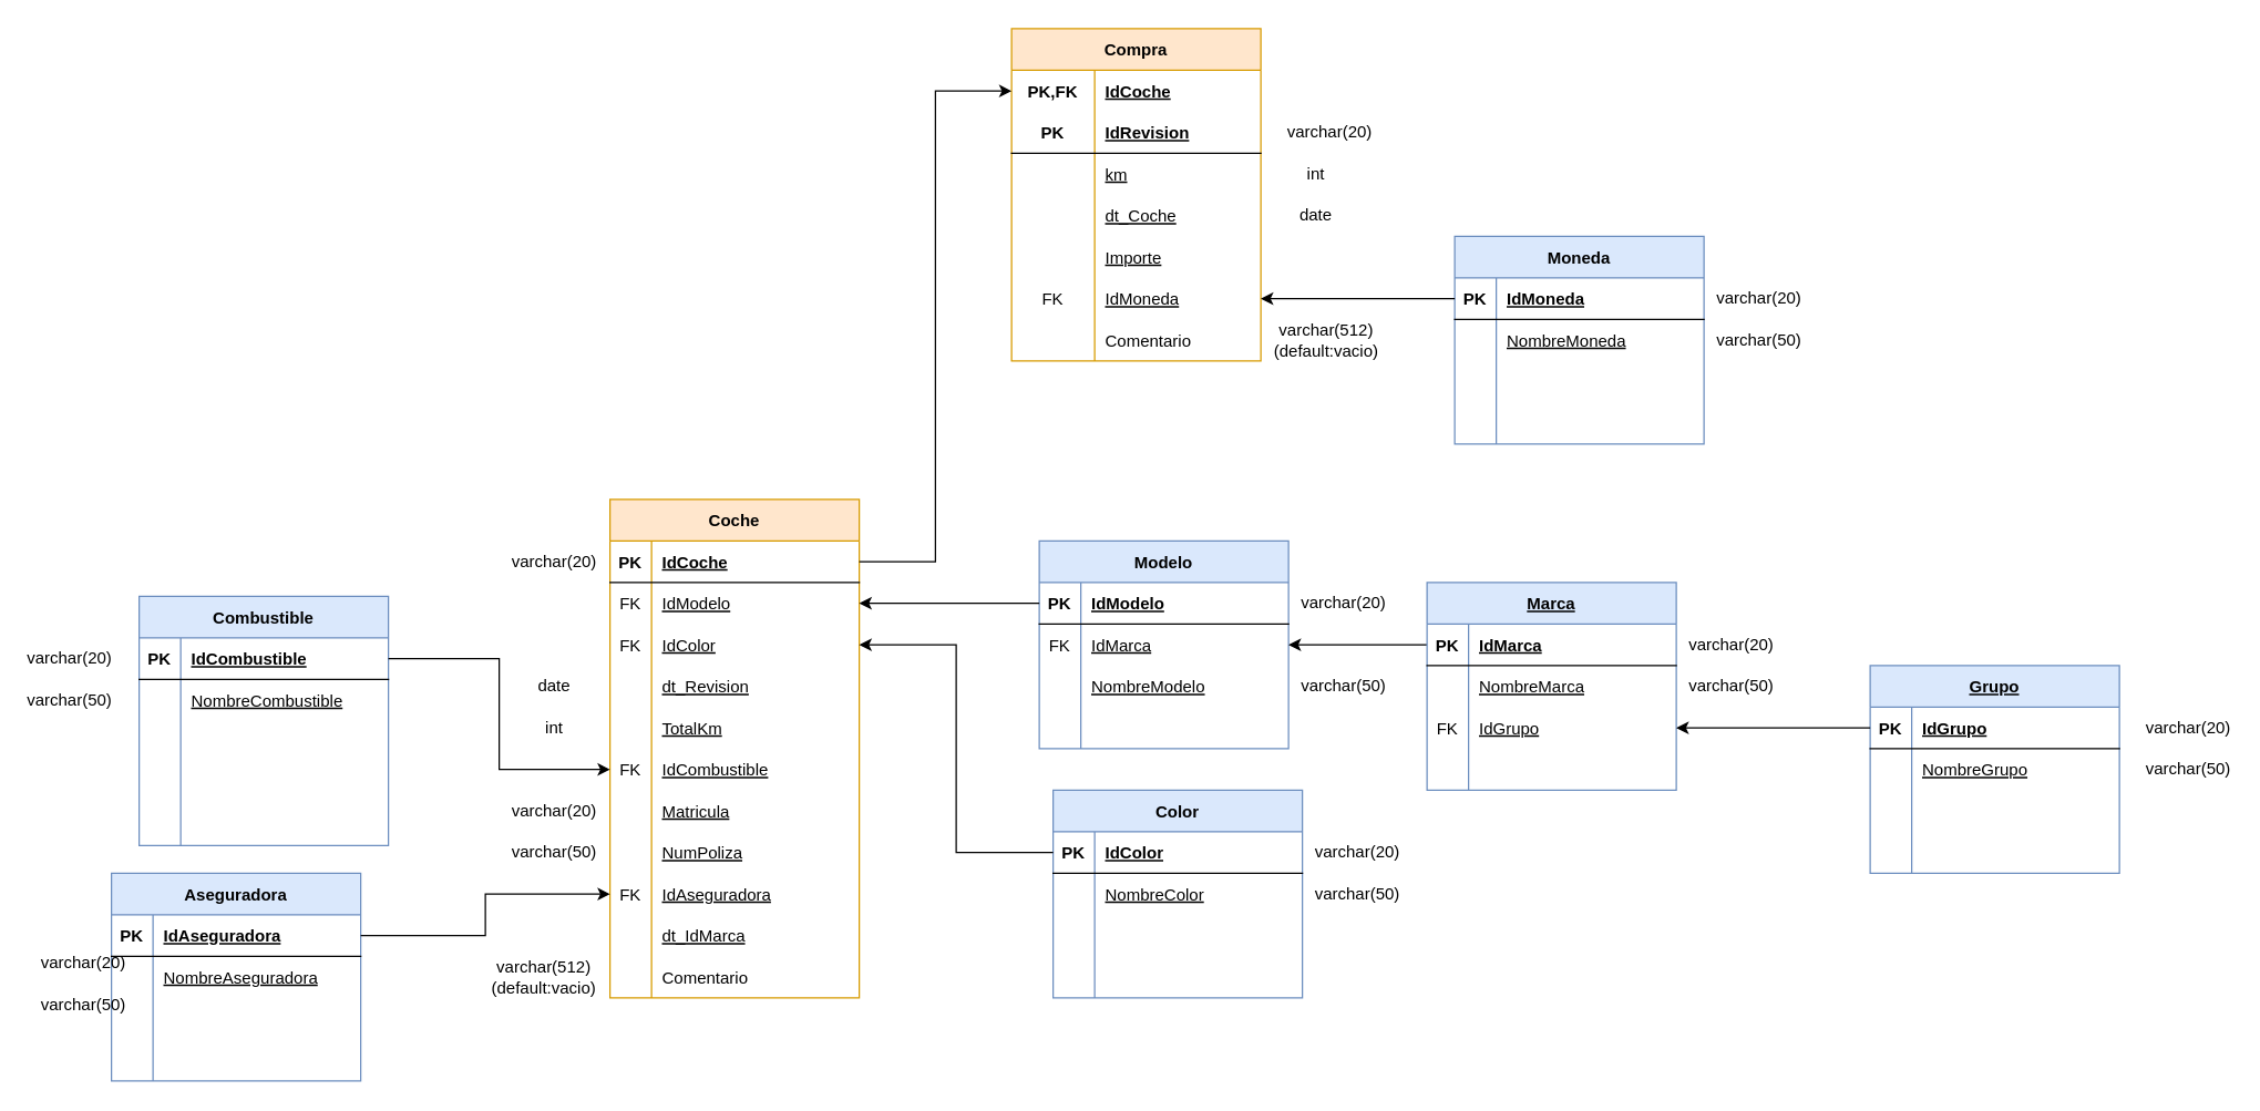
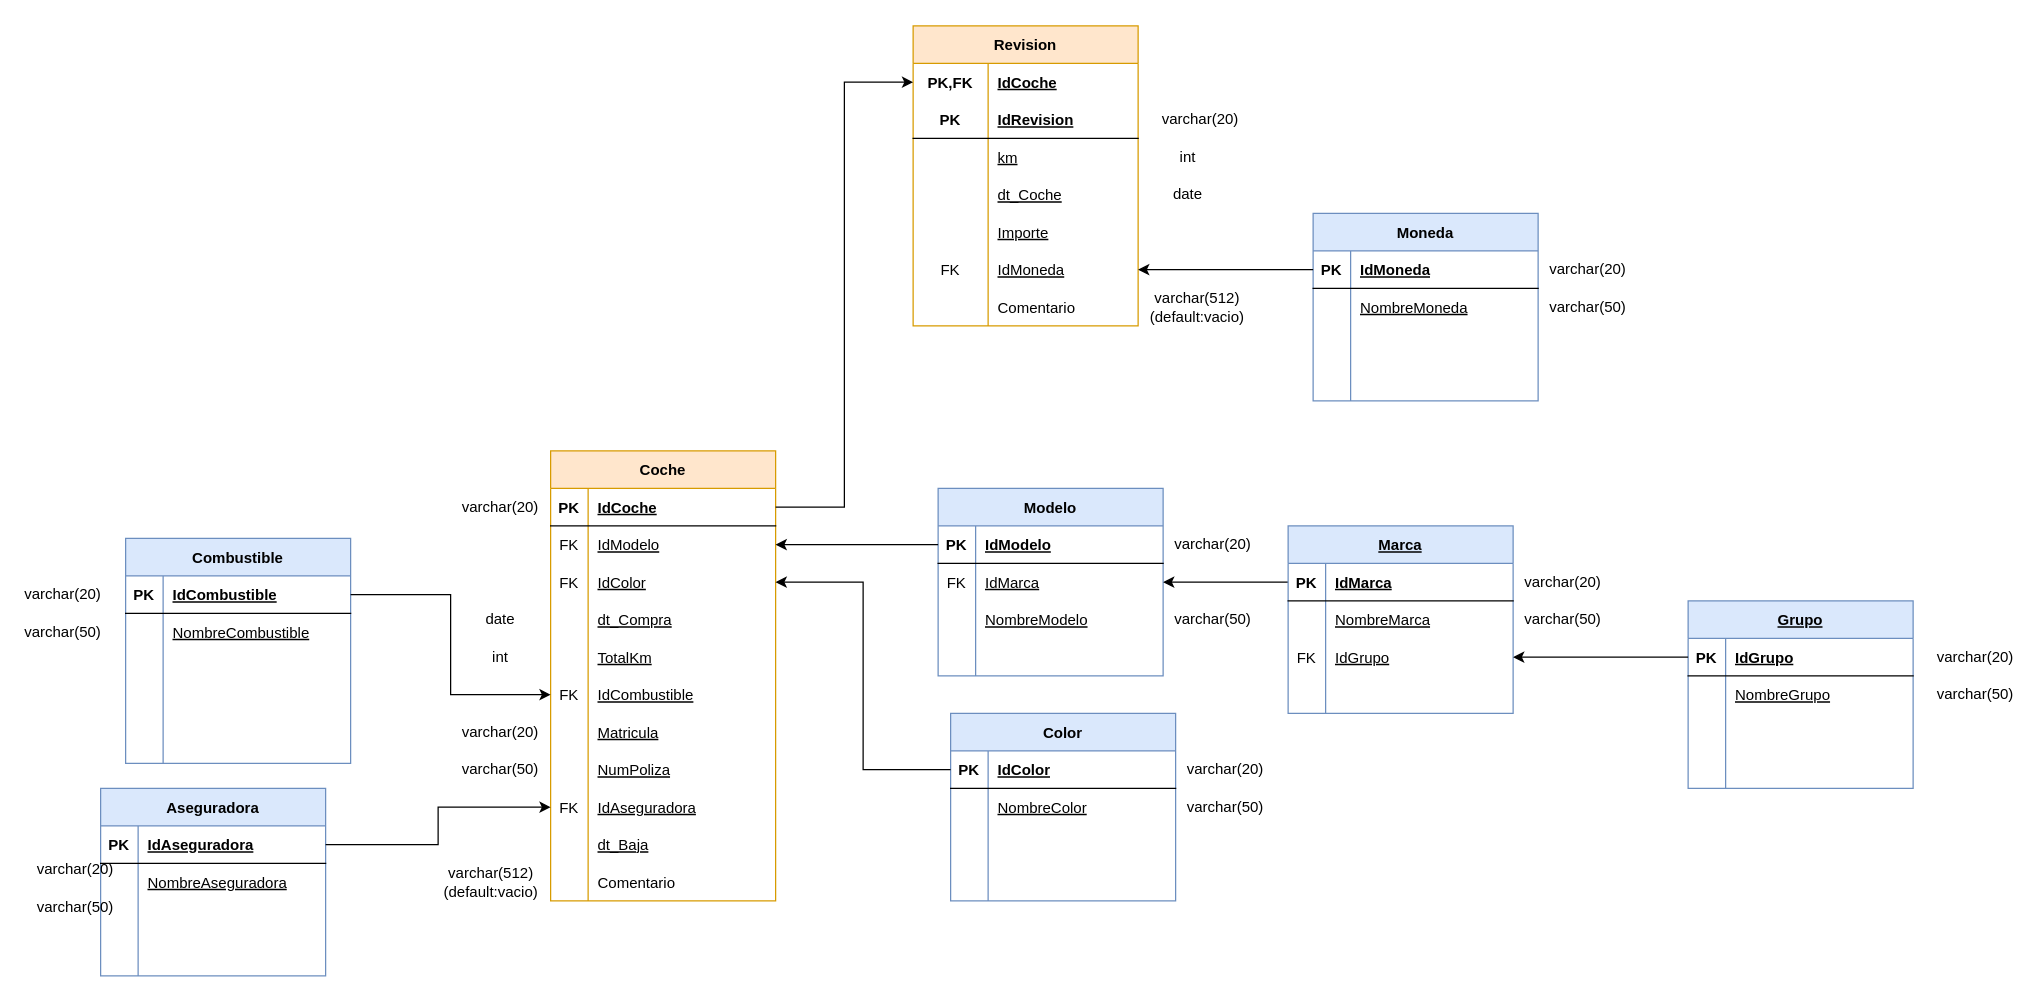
- <mxCell id="108" value="Compra" style="shape=table;startSize=30;container=1;collapsible=1;childLayout=tableLayout;fixedRows=1;rowLines=0;fontStyle=1;align=center;resizeLast=1;fillColor=#ffe6cc;strokeColor=#d79b00;" parent="1" vertex="1"><mxGeometry x="730" y="20" width="180" height="240" as="geometry" /></mxCell>
+ <mxCell id="108" value="Revision" style="shape=table;startSize=30;container=1;collapsible=1;childLayout=tableLayout;fixedRows=1;rowLines=0;fontStyle=1;align=center;resizeLast=1;fillColor=#ffe6cc;strokeColor=#d79b00;" parent="1" vertex="1"><mxGeometry x="730" y="20" width="180" height="240" as="geometry" /></mxCell>
- <mxCell id="14" value="dt_Revision" style="shape=partialRectangle;connectable=0;fillColor=none;top=0;left=0;bottom=0;right=0;align=left;spacingLeft=6;overflow=hidden;fontStyle=4" parent="12" vertex="1"><mxGeometry x="30" width="150" height="30" as="geometry"><mxRectangle width="150" height="30" as="alternateBounds" /></mxGeometry></mxCell>
+ <mxCell id="14" value="dt_Compra" style="shape=partialRectangle;connectable=0;fillColor=none;top=0;left=0;bottom=0;right=0;align=left;spacingLeft=6;overflow=hidden;fontStyle=4" parent="12" vertex="1"><mxGeometry x="30" width="150" height="30" as="geometry"><mxRectangle width="150" height="30" as="alternateBounds" /></mxGeometry></mxCell>
- <mxCell id="32" value="dt_IdMarca" style="shape=partialRectangle;connectable=0;fillColor=none;top=0;left=0;bottom=0;right=0;align=left;spacingLeft=6;overflow=hidden;fontStyle=4" parent="30" vertex="1"><mxGeometry x="30" width="150" height="30" as="geometry"><mxRectangle width="150" height="30" as="alternateBounds" /></mxGeometry></mxCell>
+ <mxCell id="32" value="dt_Baja" style="shape=partialRectangle;connectable=0;fillColor=none;top=0;left=0;bottom=0;right=0;align=left;spacingLeft=6;overflow=hidden;fontStyle=4" parent="30" vertex="1"><mxGeometry x="30" width="150" height="30" as="geometry"><mxRectangle width="150" height="30" as="alternateBounds" /></mxGeometry></mxCell>
